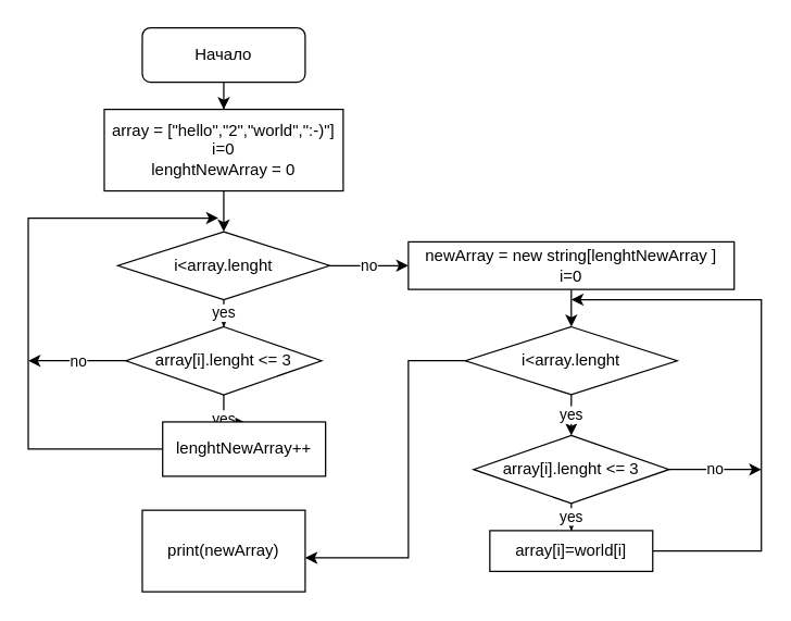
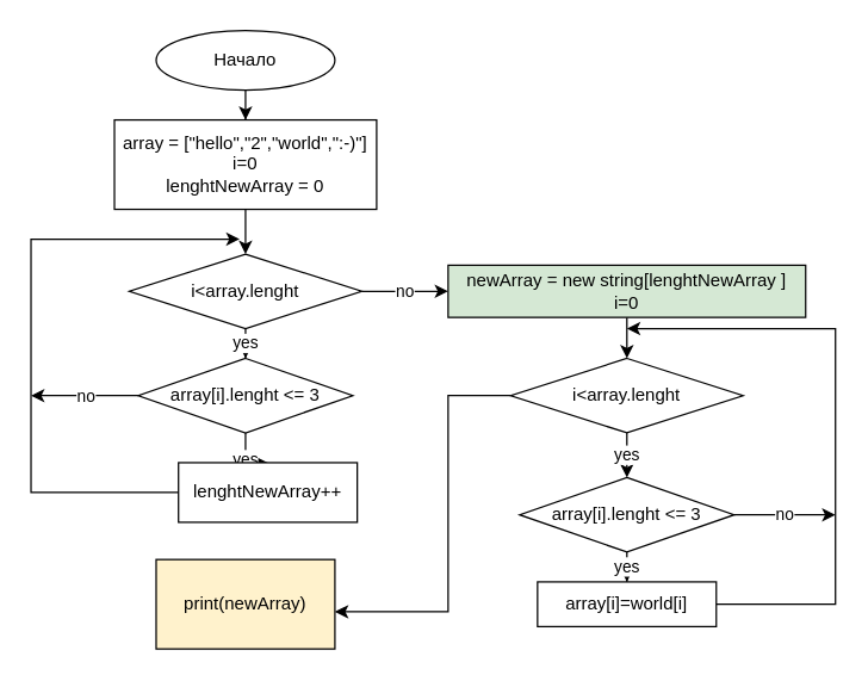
- <mxCell id="3" value="Начало" style="rounded=1;whiteSpace=wrap;html=1;" vertex="1" parent="1"><mxGeometry x="104" y="20" width="120" height="40" as="geometry" /></mxCell>
+ <mxCell id="3" value="Начало" style="ellipse;whiteSpace=wrap;html=1;" vertex="1" parent="1"><mxGeometry x="104" y="20" width="120" height="40" as="geometry" /></mxCell>
- <mxCell id="15" value="newArray = new string[lenghtNewArray&amp;nbsp;]&lt;br&gt;i=0" style="rounded=0;whiteSpace=wrap;html=1;" vertex="1" parent="1"><mxGeometry x="300" y="177.5" width="240" height="35" as="geometry" /></mxCell>
+ <mxCell id="15" value="newArray = new string[lenghtNewArray&amp;nbsp;]&lt;br&gt;i=0" style="rounded=0;whiteSpace=wrap;html=1;fillColor=#d5e8d4;" vertex="1" parent="1"><mxGeometry x="300" y="177.5" width="240" height="35" as="geometry" /></mxCell>
- <mxCell id="24" value="print(newArray)" style="rounded=0;whiteSpace=wrap;html=1;" vertex="1" parent="1"><mxGeometry x="104" y="375" width="120" height="60" as="geometry" /></mxCell>
+ <mxCell id="24" value="print(newArray)" style="rounded=0;whiteSpace=wrap;html=1;fillColor=#fff2cc;" vertex="1" parent="1"><mxGeometry x="104" y="375" width="120" height="60" as="geometry" /></mxCell>
